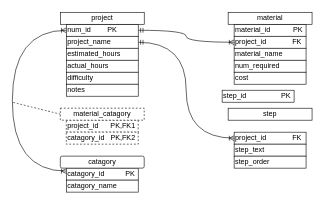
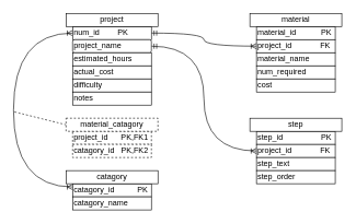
- <mxCell id="6" value="project_name" style="rounded=0;whiteSpace=wrap;html=1;align=left;" parent="1" vertex="1"><mxGeometry x="110" y="60" width="120" height="20" as="geometry" /></mxCell>
+ <mxCell id="6" value="project_name" style="whiteSpace=wrap;html=1;align=left;rounded=1;" parent="1" vertex="1"><mxGeometry x="110" y="60" width="120" height="20" as="geometry" /></mxCell>
- <mxCell id="8" value="actual_hours" style="rounded=0;whiteSpace=wrap;html=1;align=left;" parent="1" vertex="1"><mxGeometry x="110" y="100" width="120" height="20" as="geometry" /></mxCell>
+ <mxCell id="8" value="actual_cost" style="rounded=0;whiteSpace=wrap;html=1;align=left;" parent="1" vertex="1"><mxGeometry x="110" y="100" width="120" height="20" as="geometry" /></mxCell>
- <mxCell id="18" value="step_id&lt;span style=&quot;white-space: pre;&quot;&gt;&#09;&lt;span style=&quot;white-space: pre;&quot;&gt;&#09;&lt;/span&gt;&lt;/span&gt;&amp;nbsp; &amp;nbsp; &amp;nbsp;PK" style="rounded=0;whiteSpace=wrap;html=1;align=left;" parent="1" vertex="1"><mxGeometry x="370" y="150" width="120" height="20" as="geometry" /></mxCell>
+ <mxCell id="18" value="step_id&lt;span style=&quot;white-space: pre;&quot;&gt;&#09;&lt;span style=&quot;white-space: pre;&quot;&gt;&#09;&lt;/span&gt;&lt;/span&gt;&amp;nbsp; &amp;nbsp; &amp;nbsp;PK" style="rounded=0;whiteSpace=wrap;html=1;align=left;" parent="1" vertex="1"><mxGeometry x="390" y="200" width="120" height="20" as="geometry" /></mxCell>
- <mxCell id="28" value="catagory" style="whiteSpace=wrap;html=1;align=center;rounded=1;" parent="1" vertex="1"><mxGeometry x="100" y="260" width="140" height="20" as="geometry" /></mxCell>
+ <mxCell id="28" value="catagory" style="rounded=0;whiteSpace=wrap;html=1;align=center;" parent="1" vertex="1"><mxGeometry x="100" y="260" width="140" height="20" as="geometry" /></mxCell>
